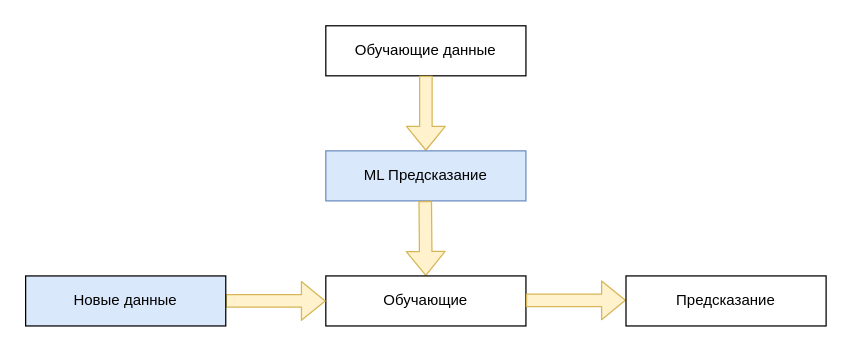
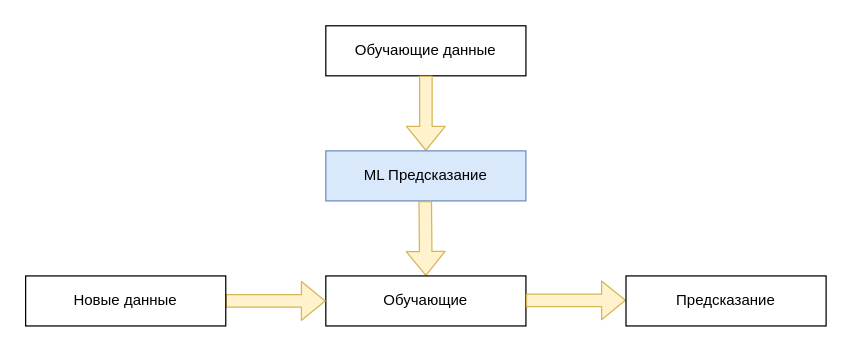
- <mxCell id="9" value="Новые данные" style="rounded=0;whiteSpace=wrap;html=1;fillColor=#dae8fc;" vertex="1" parent="1"><mxGeometry x="20" y="220" width="160" height="40" as="geometry" /></mxCell>
+ <mxCell id="9" value="Новые данные" style="rounded=0;whiteSpace=wrap;html=1;" vertex="1" parent="1"><mxGeometry x="20" y="220" width="160" height="40" as="geometry" /></mxCell>
